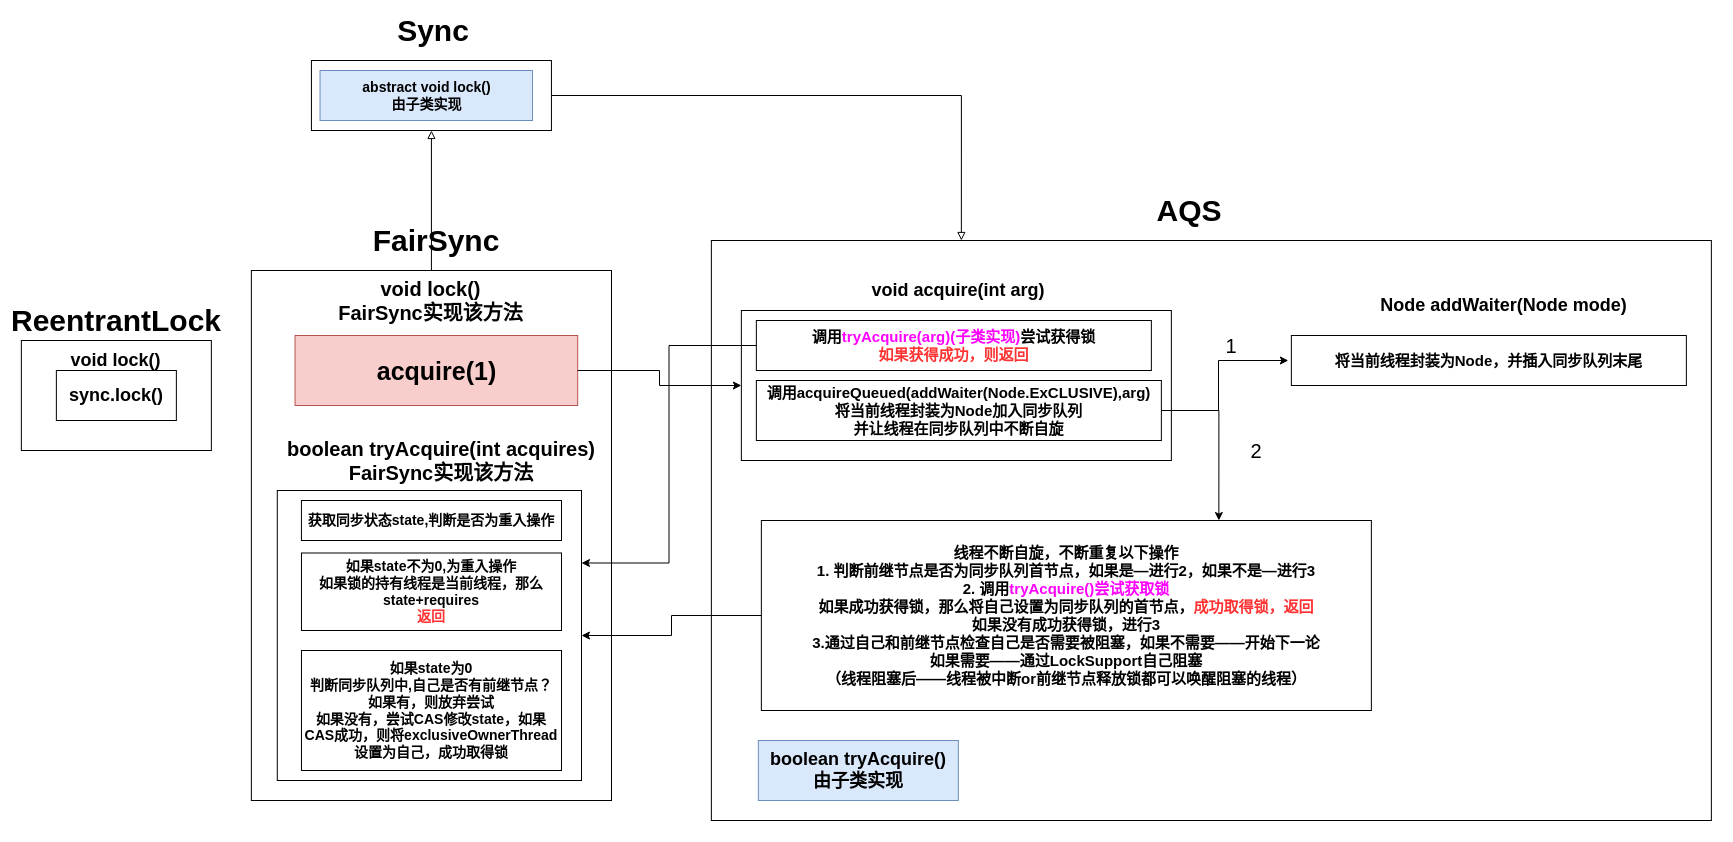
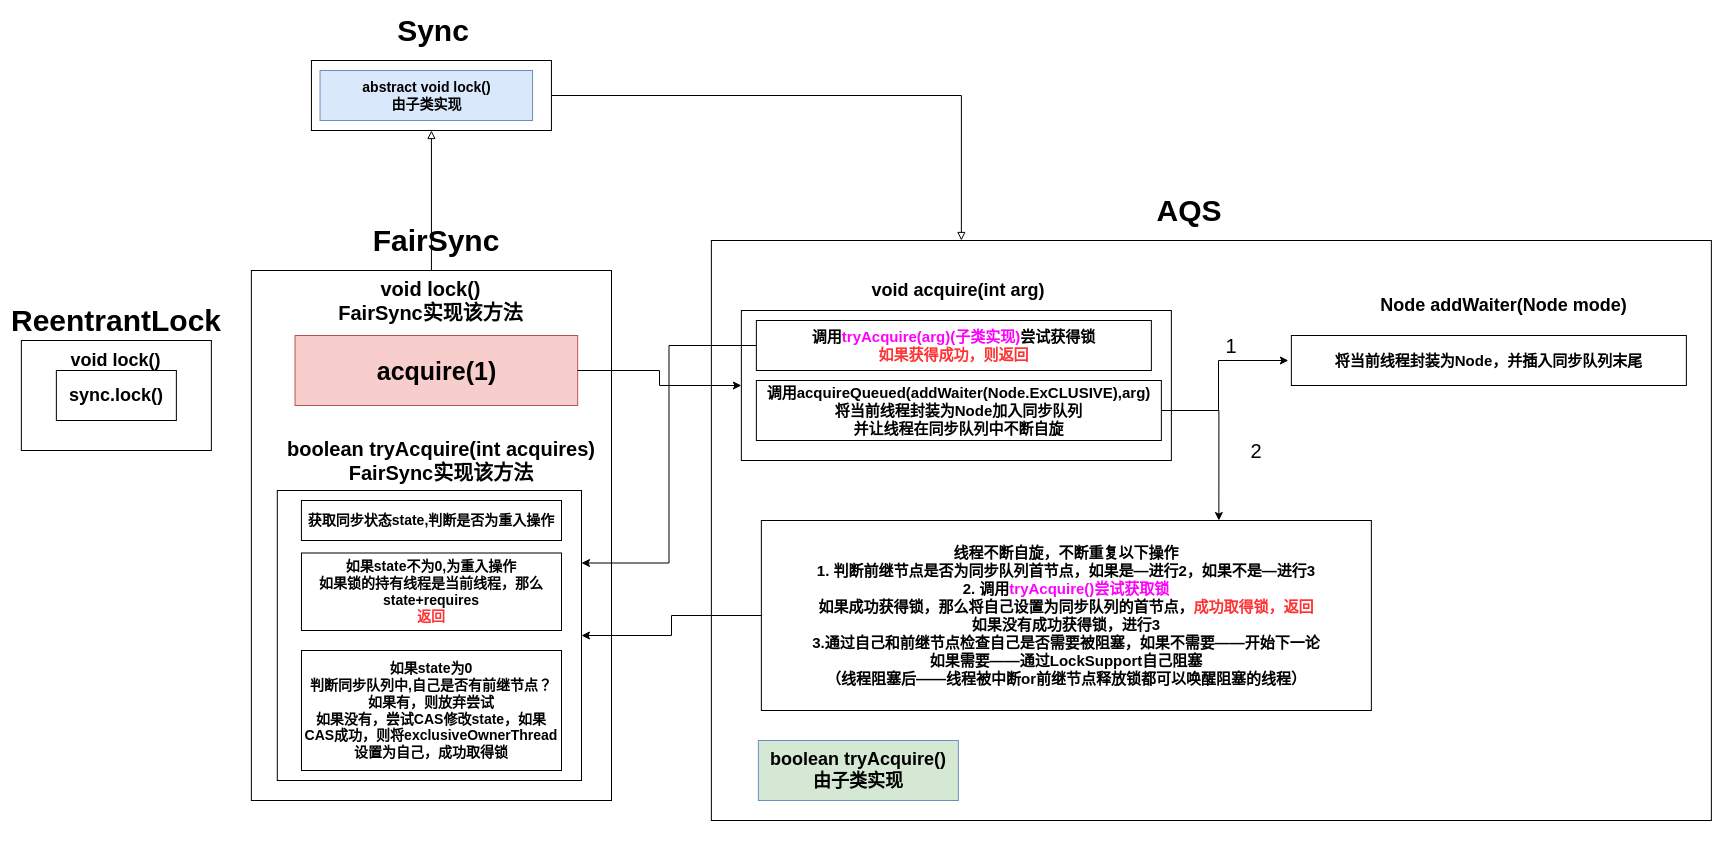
- <mxCell id="30" value="&lt;b&gt;&lt;font style=&quot;font-size: 18px&quot;&gt;boolean tryAcquire()&lt;br&gt;由子类实现&lt;br&gt;&lt;/font&gt;&lt;/b&gt;" style="rounded=0;whiteSpace=wrap;html=1;fillColor=#dae8fc;strokeColor=#6c8ebf;" parent="1" vertex="1"><mxGeometry x="757.86" y="740" width="200" height="60" as="geometry" /></mxCell>
+ <mxCell id="30" value="&lt;b&gt;&lt;font style=&quot;font-size: 18px&quot;&gt;boolean tryAcquire()&lt;br&gt;由子类实现&lt;br&gt;&lt;/font&gt;&lt;/b&gt;" style="rounded=0;whiteSpace=wrap;html=1;fillColor=#d5e8d4;strokeColor=#6c8ebf;" parent="1" vertex="1"><mxGeometry x="757.86" y="740" width="200" height="60" as="geometry" /></mxCell>
